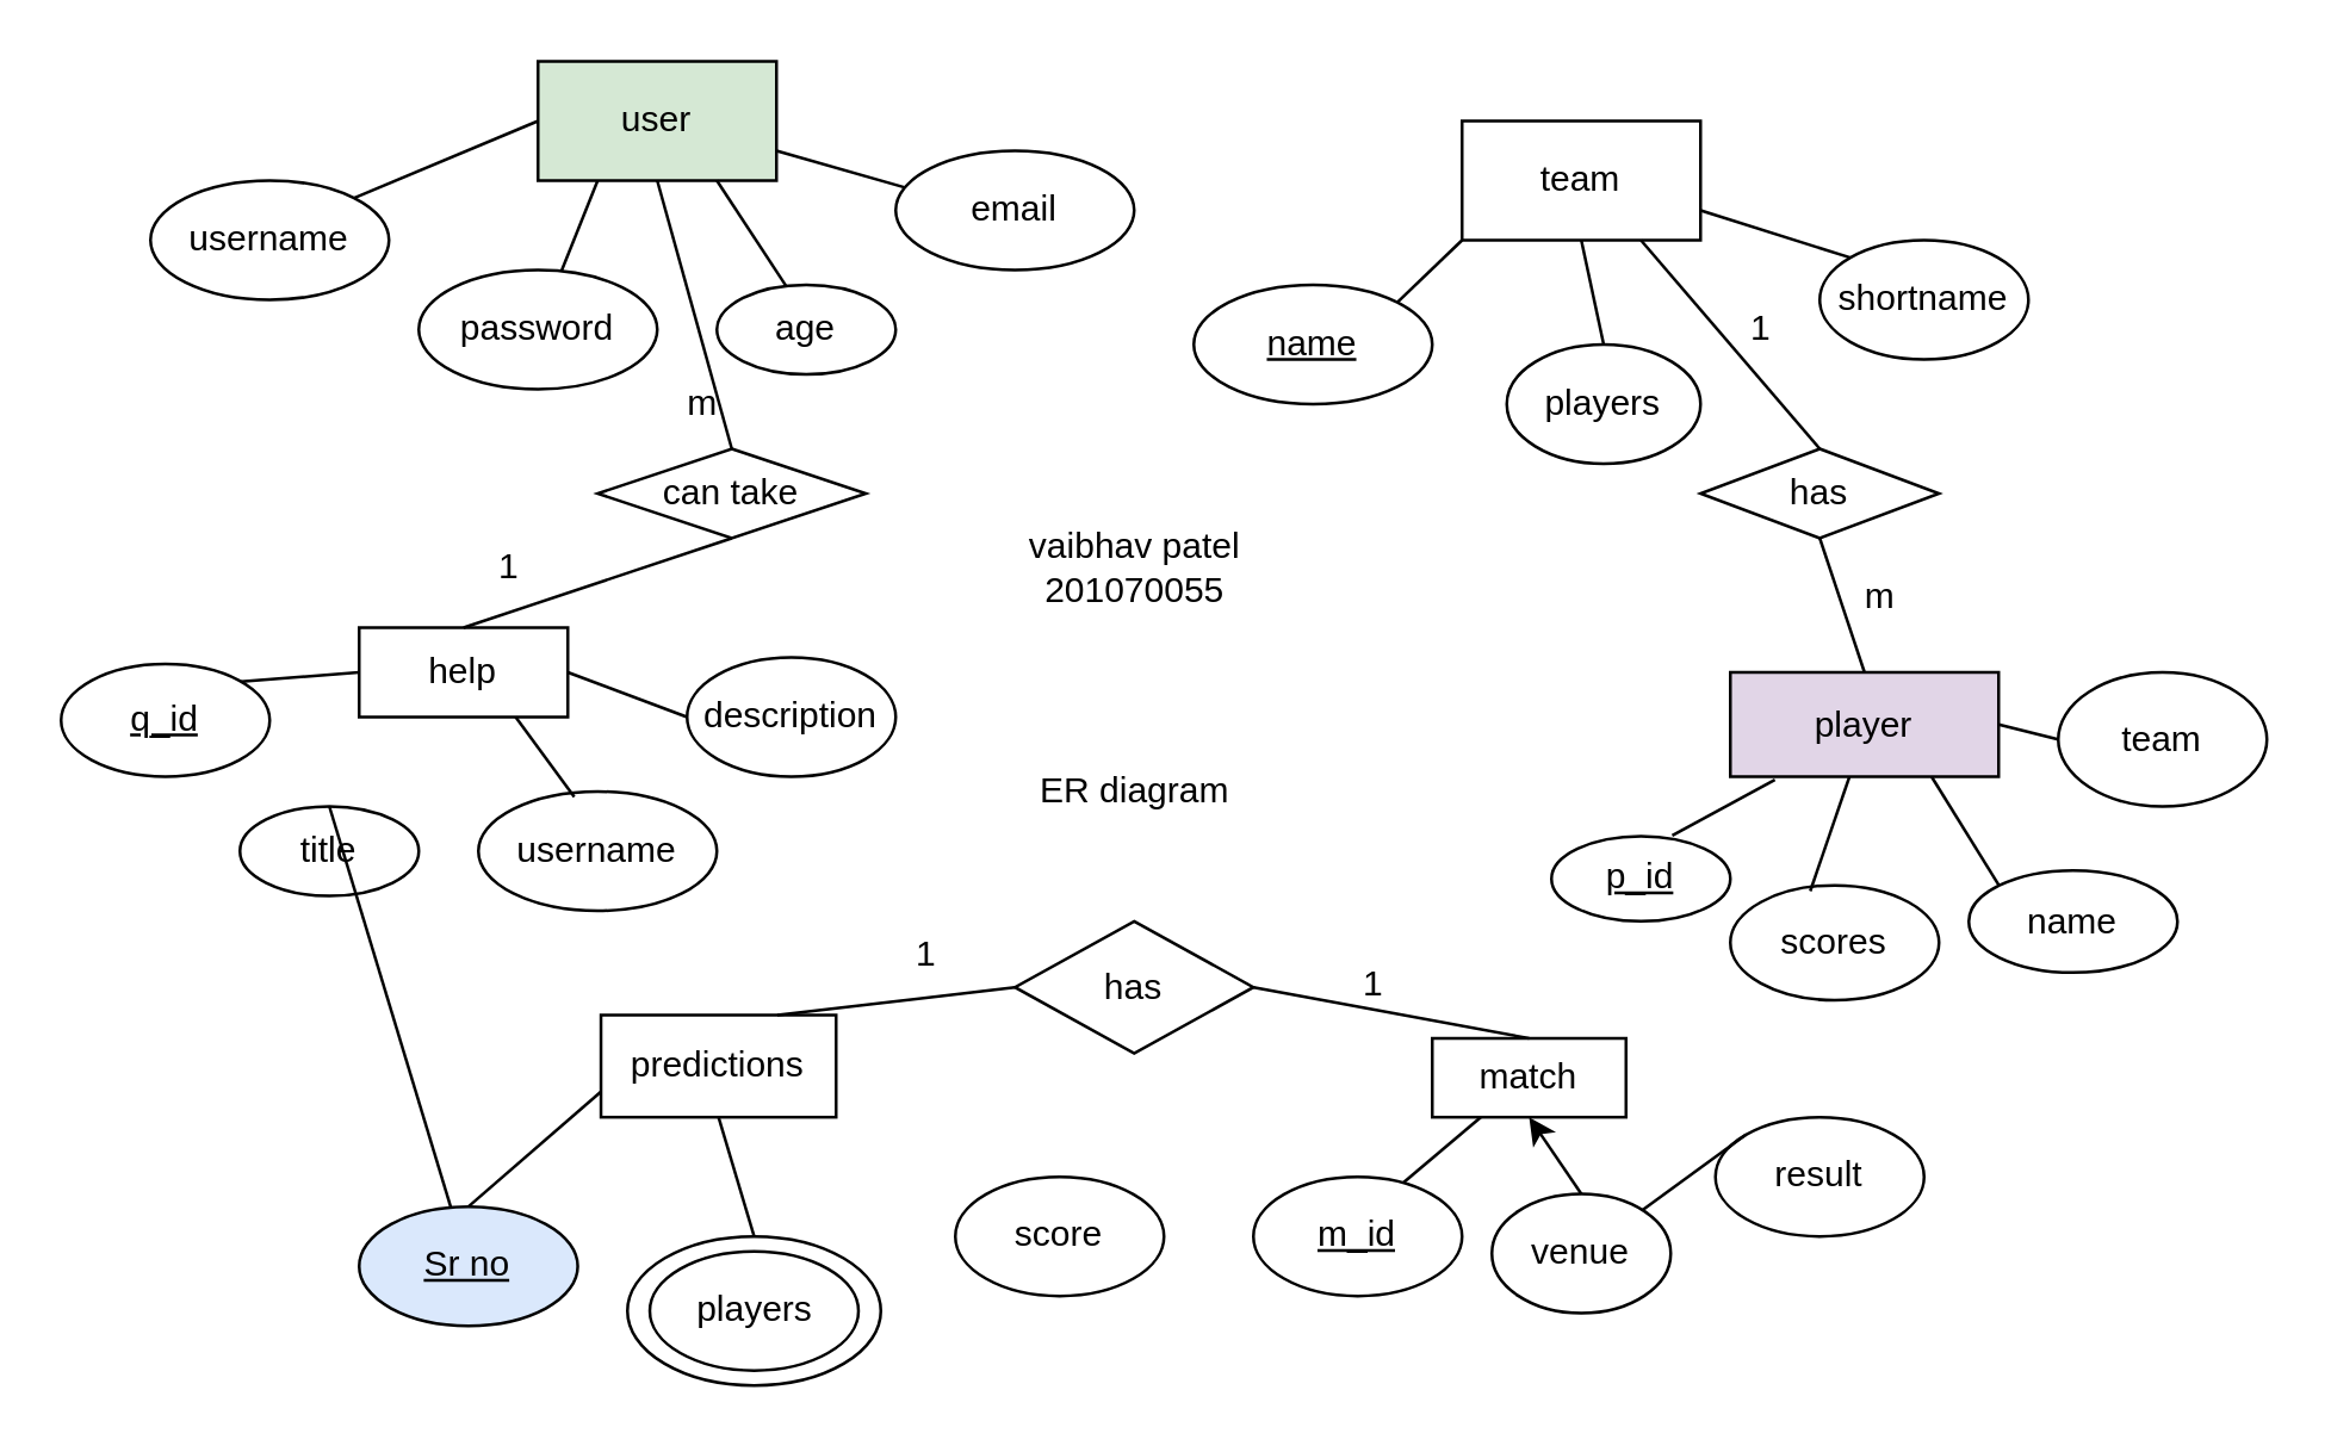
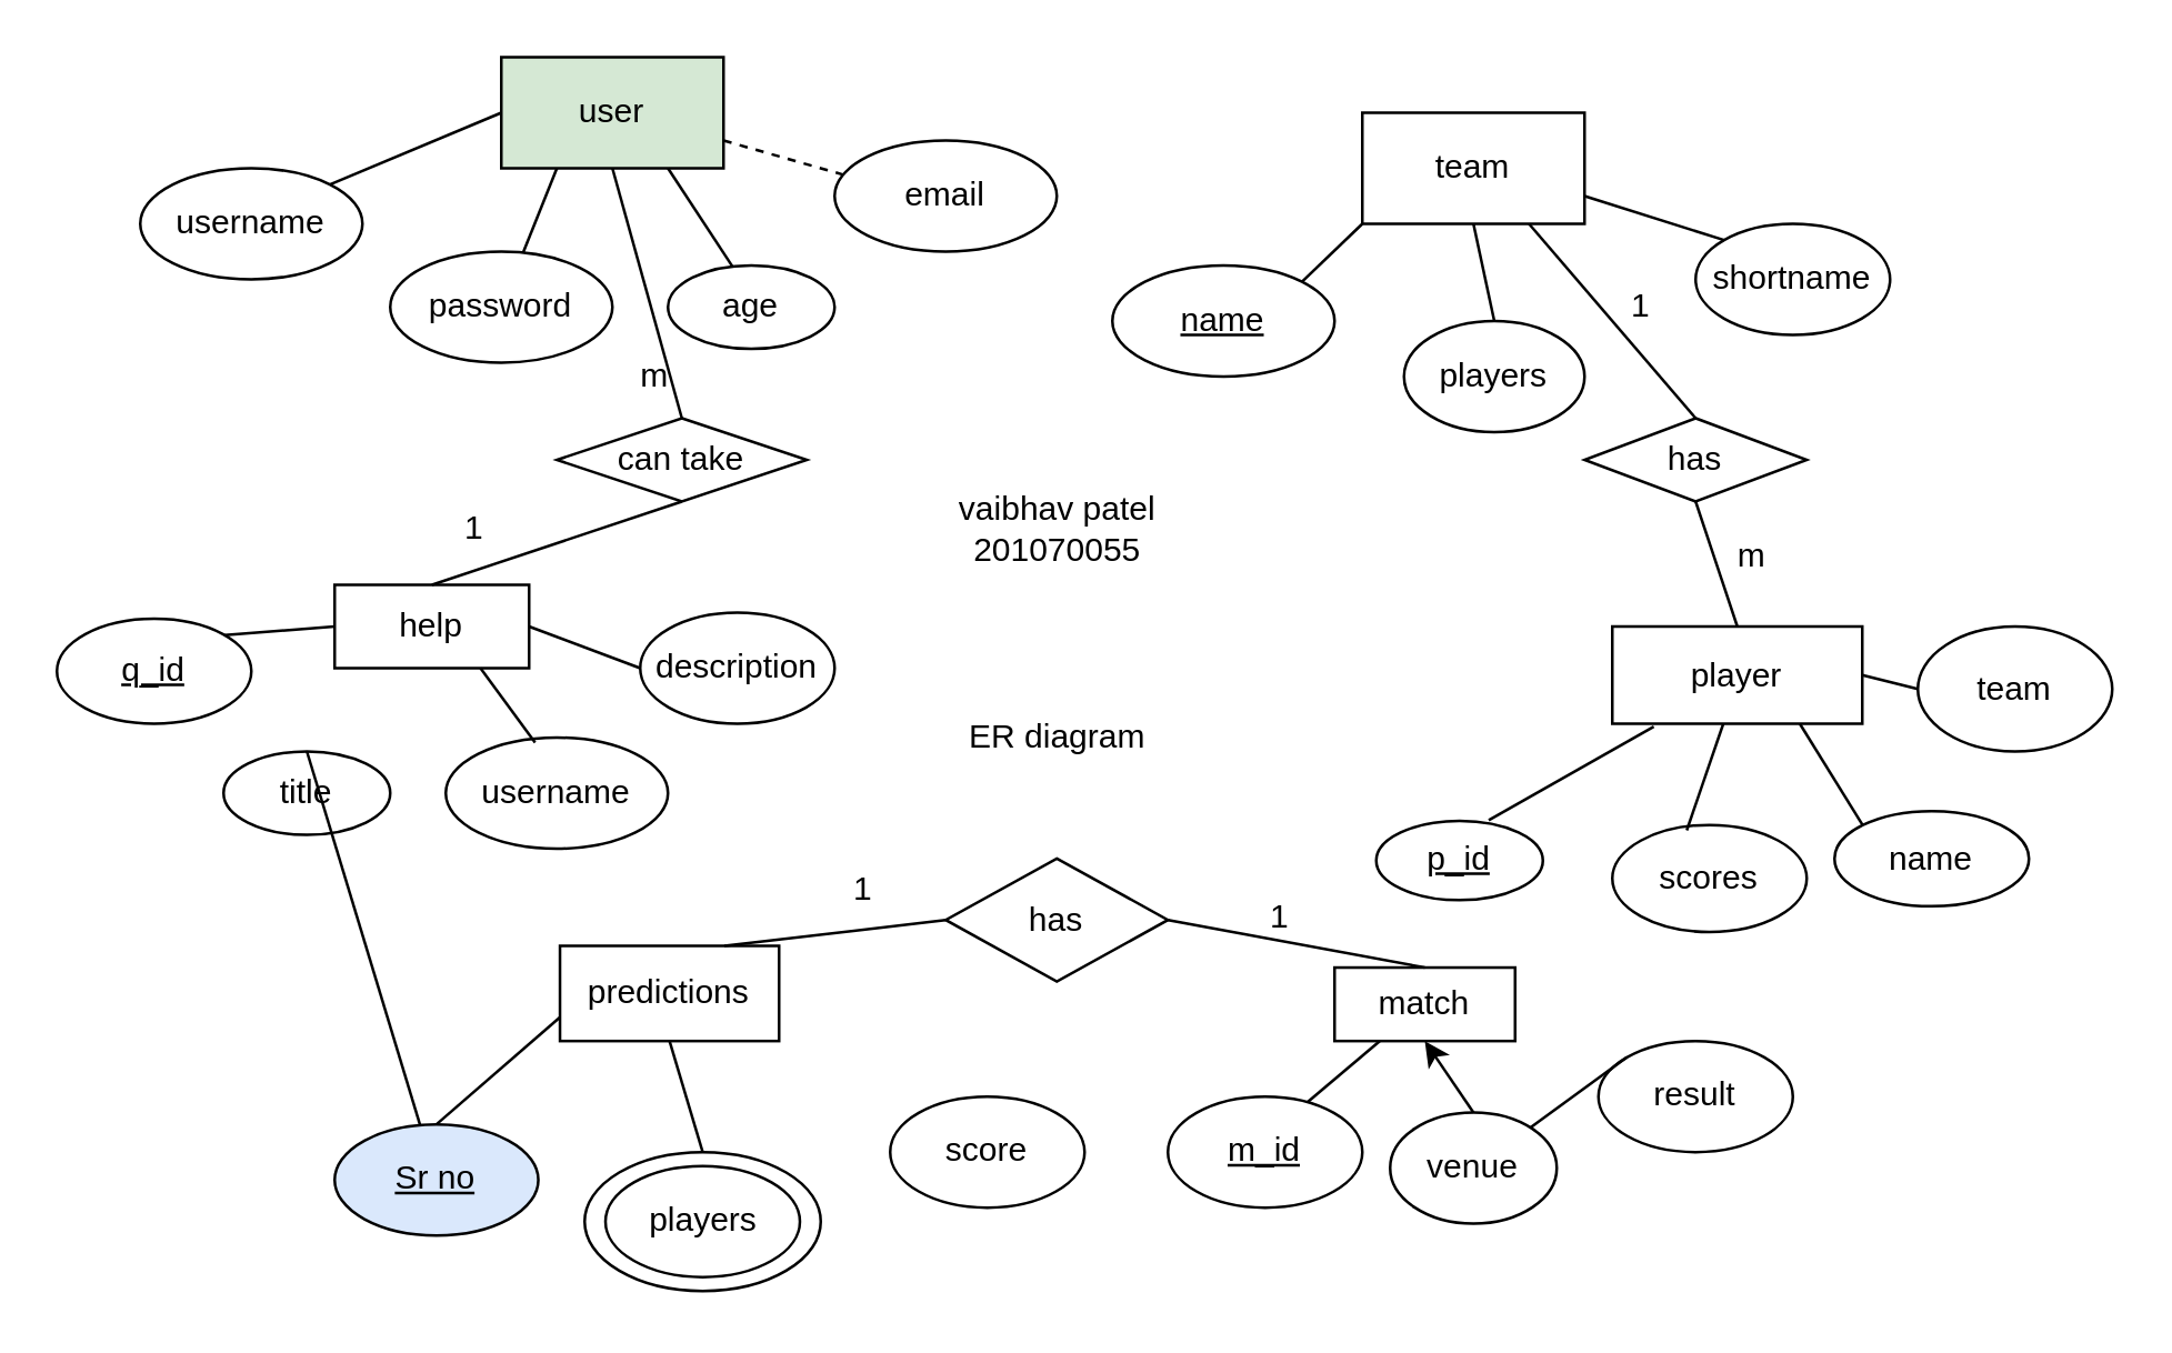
- <mxCell id="29" value="" style="endArrow=none;html=1;rounded=0;exitX=1;exitY=0.75;exitDx=0;exitDy=0;entryX=0.036;entryY=0.306;entryDx=0;entryDy=0;entryPerimeter=0;" parent="1" source="2" target="22" edge="1"><mxGeometry width="50" height="50" relative="1" as="geometry"><mxPoint x="330" y="190" as="sourcePoint" /><mxPoint x="380" y="140" as="targetPoint" /></mxGeometry></mxCell>
+ <mxCell id="29" value="" style="endArrow=none;html=1;rounded=0;exitX=1;exitY=0.75;exitDx=0;exitDy=0;entryX=0.036;entryY=0.306;entryDx=0;entryDy=0;entryPerimeter=0;dashed=1;" parent="1" source="2" target="22" edge="1"><mxGeometry width="50" height="50" relative="1" as="geometry"><mxPoint x="330" y="190" as="sourcePoint" /><mxPoint x="380" y="140" as="targetPoint" /></mxGeometry></mxCell>
- <mxCell id="5" value="player" style="rounded=0;whiteSpace=wrap;html=1;fillColor=#e1d5e7;" parent="1" vertex="1"><mxGeometry x="580" y="225" width="90" height="35" as="geometry" /></mxCell>
+ <mxCell id="5" value="player" style="rounded=0;whiteSpace=wrap;html=1;" parent="1" vertex="1"><mxGeometry x="580" y="225" width="90" height="35" as="geometry" /></mxCell>
- <mxCell id="11" value="&lt;u&gt;p_id&lt;/u&gt;" style="ellipse;whiteSpace=wrap;html=1;" parent="1" vertex="1"><mxGeometry x="520" y="280" width="60" height="28.54" as="geometry" /></mxCell>
+ <mxCell id="11" value="&lt;u&gt;p_id&lt;/u&gt;" style="ellipse;whiteSpace=wrap;html=1;" parent="1" vertex="1"><mxGeometry x="495" y="295" width="60" height="28.54" as="geometry" /></mxCell>
